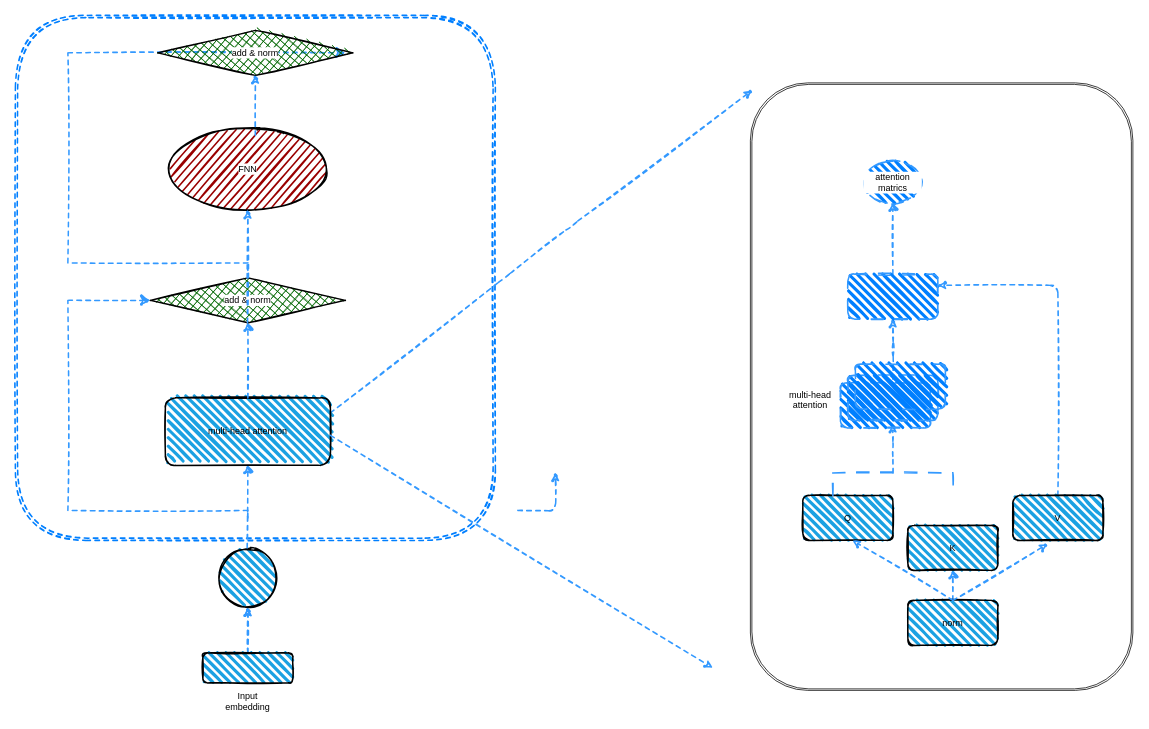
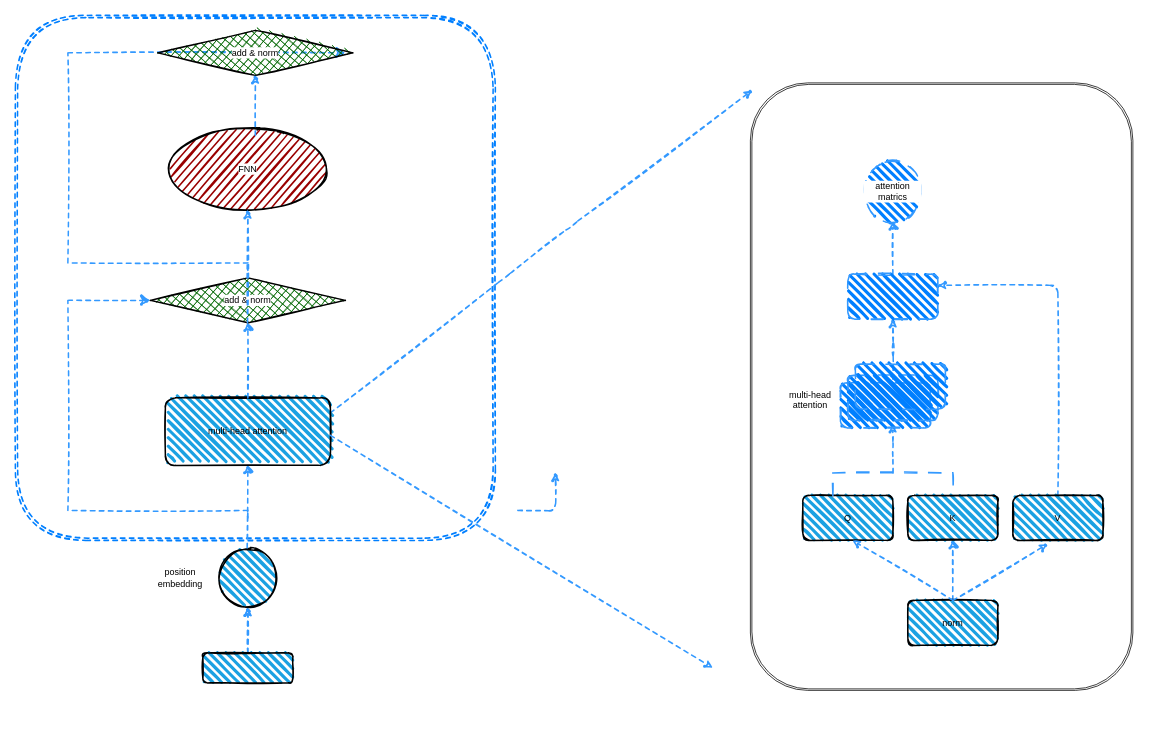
- <mxCell id="37" value="attention matrics" style="ellipse;whiteSpace=wrap;html=1;fillColor=#007FFF;strokeColor=#3399FF;labelBackgroundColor=default;dashed=1;dashPattern=8 8;strokeWidth=2;rounded=1;sketch=1;fillWeight=4;hachureGap=8;hachureAngle=45;" parent="1" vertex="1"><mxGeometry x="1150" y="215" width="80" height="55" as="geometry" /></mxCell>
+ <mxCell id="37" value="attention matrics" style="ellipse;whiteSpace=wrap;html=1;fillColor=#007FFF;strokeColor=#3399FF;labelBackgroundColor=default;dashed=1;dashPattern=8 8;strokeWidth=2;rounded=1;sketch=1;fillWeight=4;hachureGap=8;hachureAngle=45;" parent="1" vertex="1"><mxGeometry x="1150" y="215" width="80" height="80" as="geometry" /></mxCell>
- <mxCell id="25" value="K" style="whiteSpace=wrap;html=1;fillColor=#1ba1e2;rounded=1;strokeWidth=2;fillWeight=4;hachureGap=8;hachureAngle=45;sketch=1;" parent="1" vertex="1"><mxGeometry x="1210" y="700" width="120" height="60" as="geometry" /></mxCell>
+ <mxCell id="25" value="K" style="whiteSpace=wrap;html=1;fillColor=#1ba1e2;rounded=1;strokeWidth=2;fillWeight=4;hachureGap=8;hachureAngle=45;sketch=1;" parent="1" vertex="1"><mxGeometry x="1210" y="660" width="120" height="60" as="geometry" /></mxCell>
+ <mxCell id="9" value="position embedding" style="text;html=1;align=center;verticalAlign=middle;whiteSpace=wrap;rounded=0;" parent="1" vertex="1"><mxGeometry x="210" y="755" width="60" height="30" as="geometry" /></mxCell>
- <mxCell id="8" value="Input embedding" style="text;html=1;align=center;verticalAlign=middle;whiteSpace=wrap;rounded=0;" parent="1" vertex="1"><mxGeometry x="300" y="920" width="60" height="30" as="geometry" /></mxCell>
